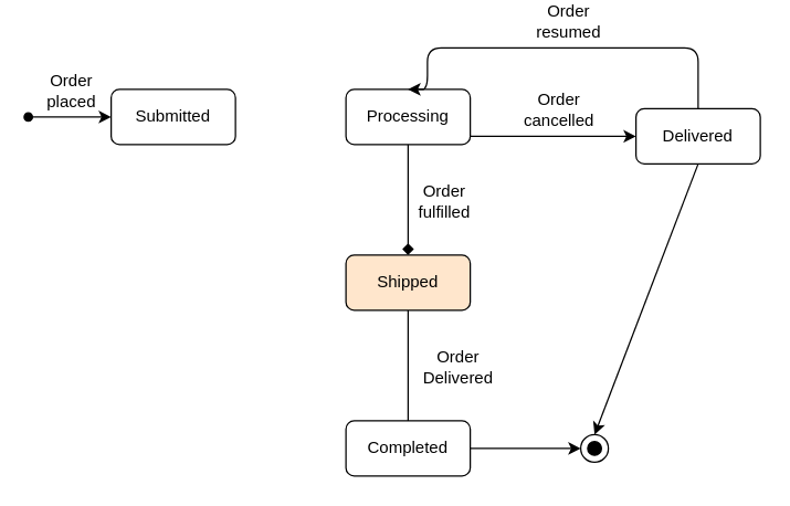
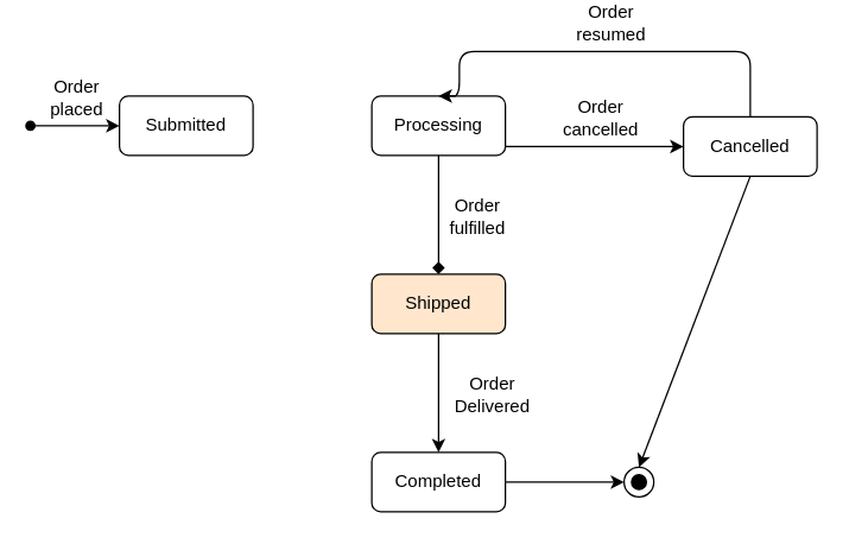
- <mxCell id="14" value="Delivered" style="rounded=1;whiteSpace=wrap;html=1;" parent="1" vertex="1"><mxGeometry x="460" y="64" width="90" height="40" as="geometry" /></mxCell>
+ <mxCell id="14" value="Cancelled" style="rounded=1;whiteSpace=wrap;html=1;" parent="1" vertex="1"><mxGeometry x="460" y="64" width="90" height="40" as="geometry" /></mxCell>
- <mxCell id="8" value="" style="edgeStyle=orthogonalEdgeStyle;rounded=0;orthogonalLoop=1;jettySize=auto;html=1;endArrow=none;" parent="1" source="10" target="11" edge="1"><mxGeometry relative="1" as="geometry" /></mxCell>
+ <mxCell id="8" value="" style="edgeStyle=orthogonalEdgeStyle;rounded=0;orthogonalLoop=1;jettySize=auto;html=1;" parent="1" source="10" target="11" edge="1"><mxGeometry relative="1" as="geometry" /></mxCell>
